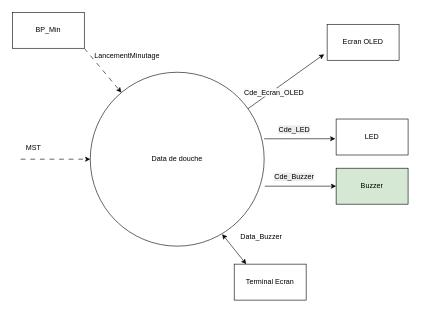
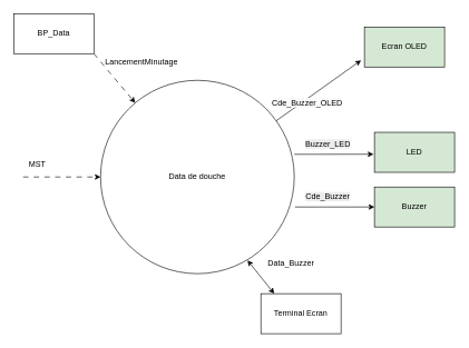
- <mxCell id="4" value="BP_Min" style="rounded=0;whiteSpace=wrap;html=1;" parent="1" vertex="1"><mxGeometry x="20" y="20" width="120" height="60" as="geometry" /></mxCell>
+ <mxCell id="4" value="BP_Data" style="rounded=0;whiteSpace=wrap;html=1;" parent="1" vertex="1"><mxGeometry x="20" y="20" width="120" height="60" as="geometry" /></mxCell>
- <mxCell id="3" value="Ecran OLED" style="rounded=0;whiteSpace=wrap;html=1;" parent="1" vertex="1"><mxGeometry x="545" y="40" width="120" height="60" as="geometry" /></mxCell>
+ <mxCell id="3" value="Ecran OLED" style="rounded=0;whiteSpace=wrap;html=1;fillColor=#d5e8d4;" parent="1" vertex="1"><mxGeometry x="545" y="40" width="120" height="60" as="geometry" /></mxCell>
- <mxCell id="17" value="&lt;span style=&quot;color: rgb(0, 0, 0); font-family: Helvetica; font-size: 12px; font-style: normal; font-variant-ligatures: normal; font-variant-caps: normal; font-weight: 400; letter-spacing: normal; orphans: 2; text-align: center; text-indent: 0px; text-transform: none; widows: 2; word-spacing: 0px; -webkit-text-stroke-width: 0px; white-space: nowrap; background-color: rgb(251, 251, 251); text-decoration-thickness: initial; text-decoration-style: initial; text-decoration-color: initial; display: inline !important; float: none;&quot;&gt;Cde_Ecran_OLED&lt;/span&gt;" style="text;whiteSpace=wrap;html=1;" vertex="1" parent="1"><mxGeometry x="405" y="140" width="170" height="40" as="geometry" /></mxCell>
+ <mxCell id="17" value="&lt;span style=&quot;color: rgb(0, 0, 0); font-family: Helvetica; font-size: 12px; font-style: normal; font-variant-ligatures: normal; font-variant-caps: normal; font-weight: 400; letter-spacing: normal; orphans: 2; text-align: center; text-indent: 0px; text-transform: none; widows: 2; word-spacing: 0px; -webkit-text-stroke-width: 0px; white-space: nowrap; background-color: rgb(251, 251, 251); text-decoration-thickness: initial; text-decoration-style: initial; text-decoration-color: initial; display: inline !important; float: none;&quot;&gt;Cde_Buzzer_OLED&lt;/span&gt;" style="text;whiteSpace=wrap;html=1;" vertex="1" parent="1"><mxGeometry x="405" y="140" width="170" height="40" as="geometry" /></mxCell>
- <mxCell id="19" value="&lt;span style=&quot;text-align: left; caret-color: rgb(0, 0, 0); background-color: rgb(236, 236, 236);&quot;&gt;Cde_LED&lt;/span&gt;" style="text;html=1;align=center;verticalAlign=middle;resizable=0;points=[];autosize=1;strokeColor=none;fillColor=none;" parent="1" vertex="1"><mxGeometry x="450" y="201" width="80" height="30" as="geometry" /></mxCell>
+ <mxCell id="19" value="&lt;span style=&quot;text-align: left; caret-color: rgb(0, 0, 0); background-color: rgb(236, 236, 236);&quot;&gt;Buzzer_LED&lt;/span&gt;" style="text;html=1;align=center;verticalAlign=middle;resizable=0;points=[];autosize=1;strokeColor=none;fillColor=none;" parent="1" vertex="1"><mxGeometry x="450" y="201" width="80" height="30" as="geometry" /></mxCell>
- <mxCell id="6" value="LED" style="rounded=0;whiteSpace=wrap;html=1;" parent="1" vertex="1"><mxGeometry x="560" y="198" width="120" height="60" as="geometry" /></mxCell>
+ <mxCell id="6" value="LED" style="rounded=0;whiteSpace=wrap;html=1;fillColor=#d5e8d4;" parent="1" vertex="1"><mxGeometry x="560" y="198" width="120" height="60" as="geometry" /></mxCell>
